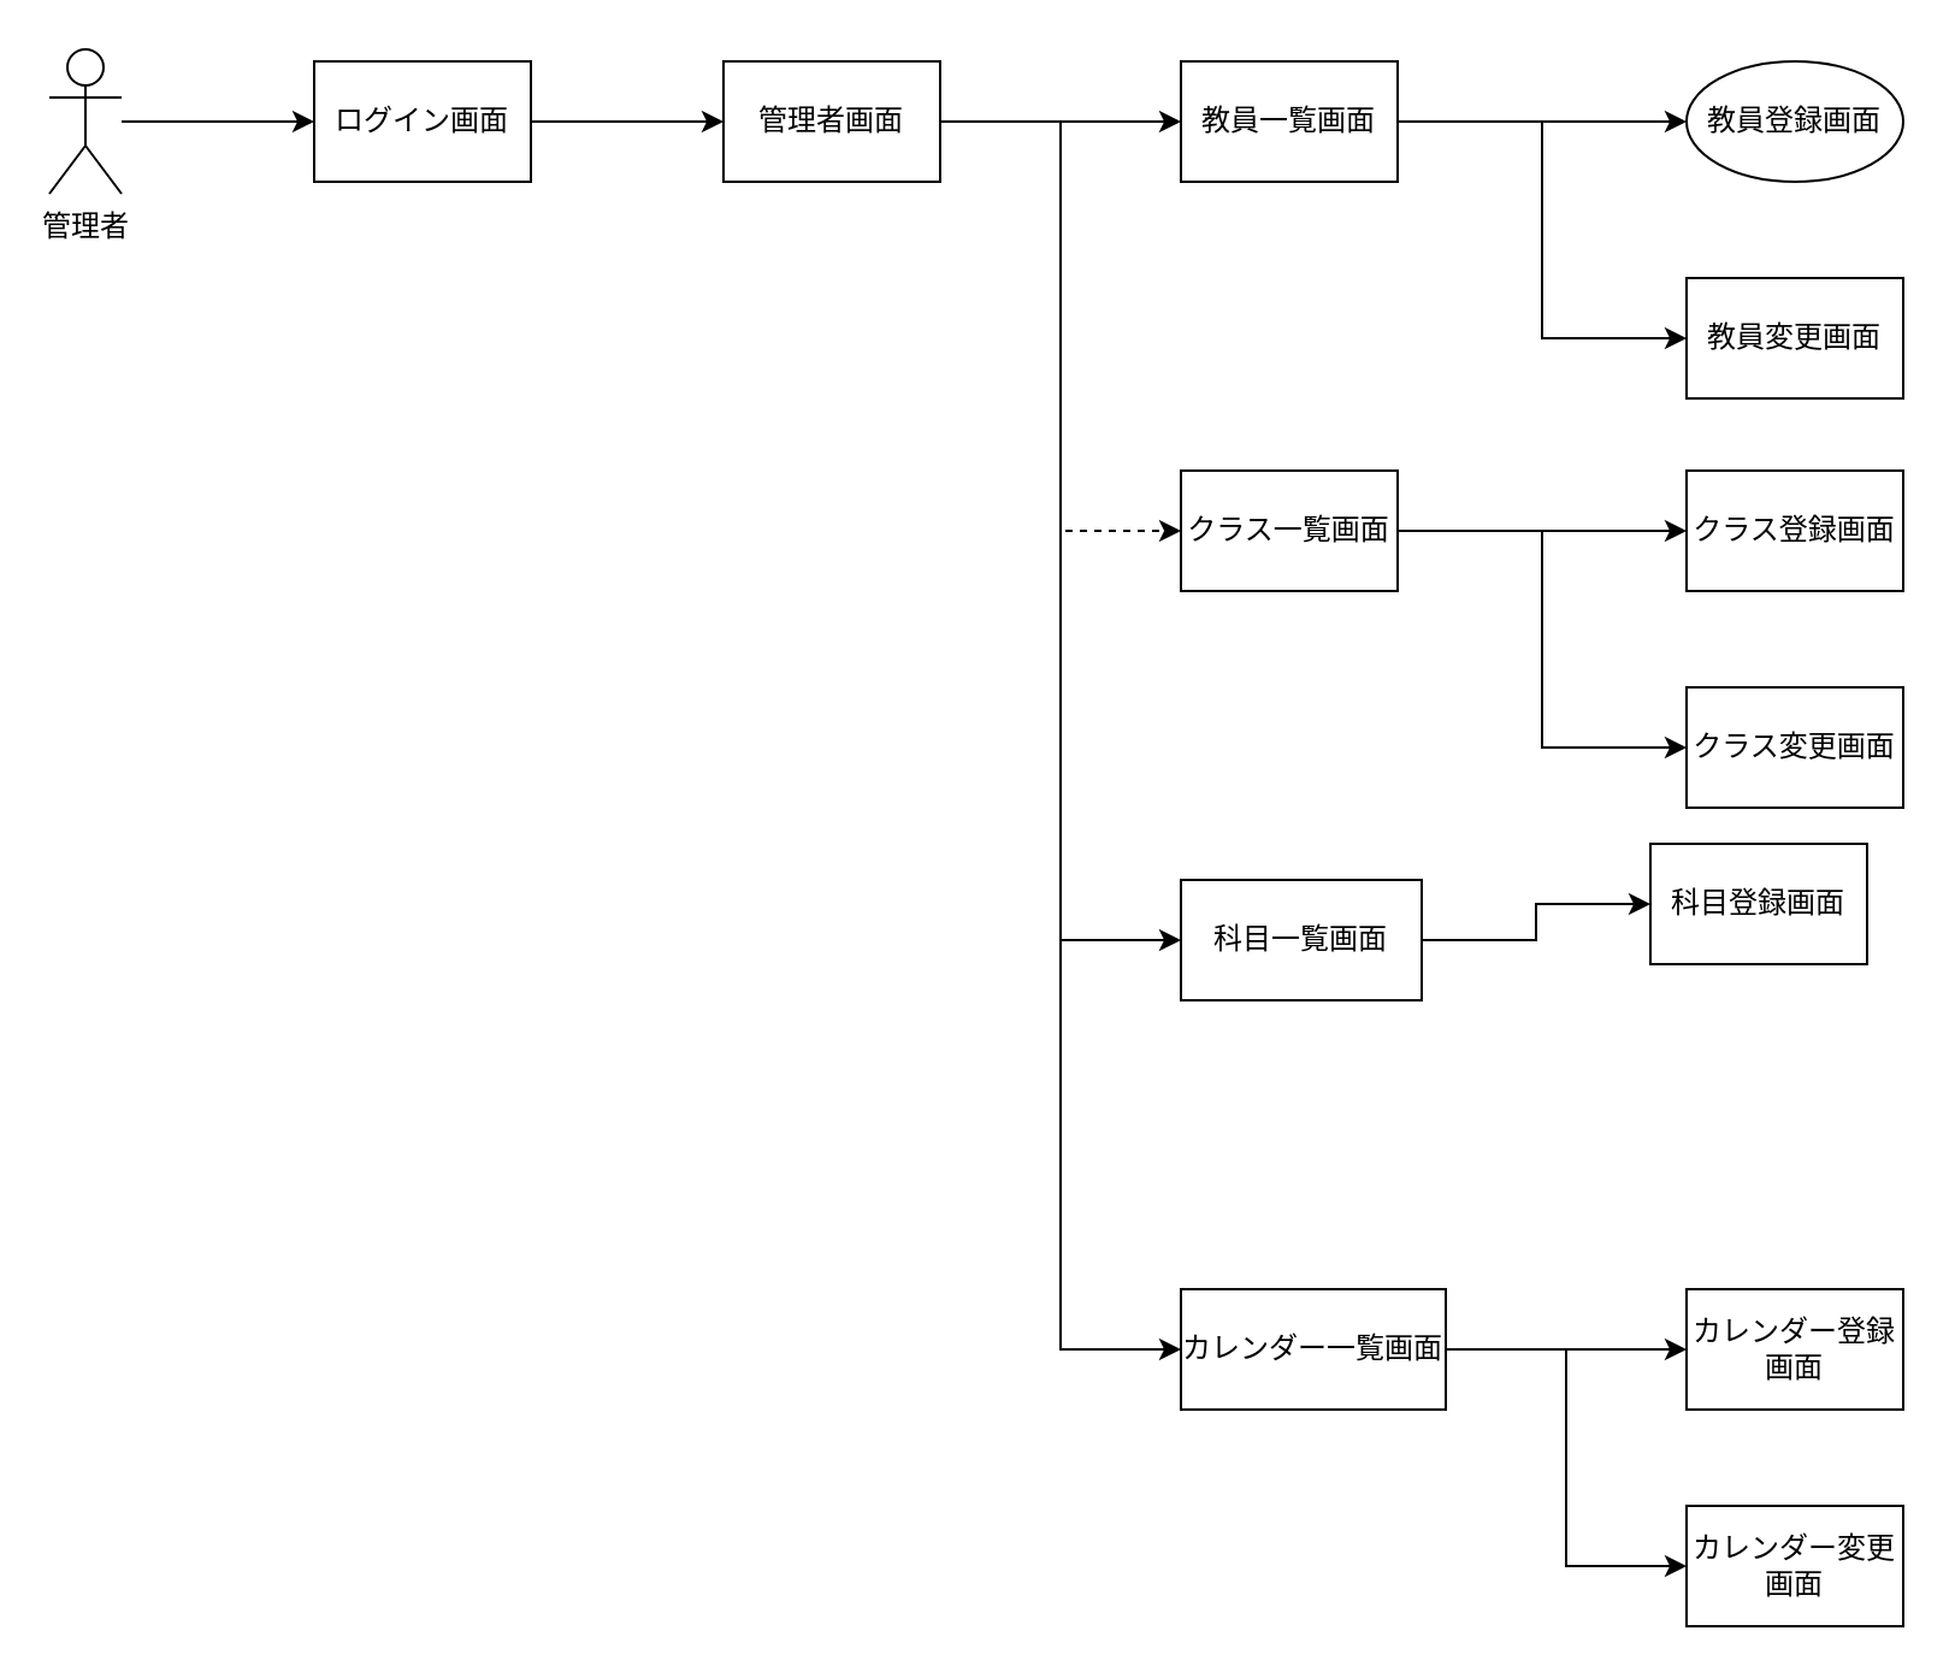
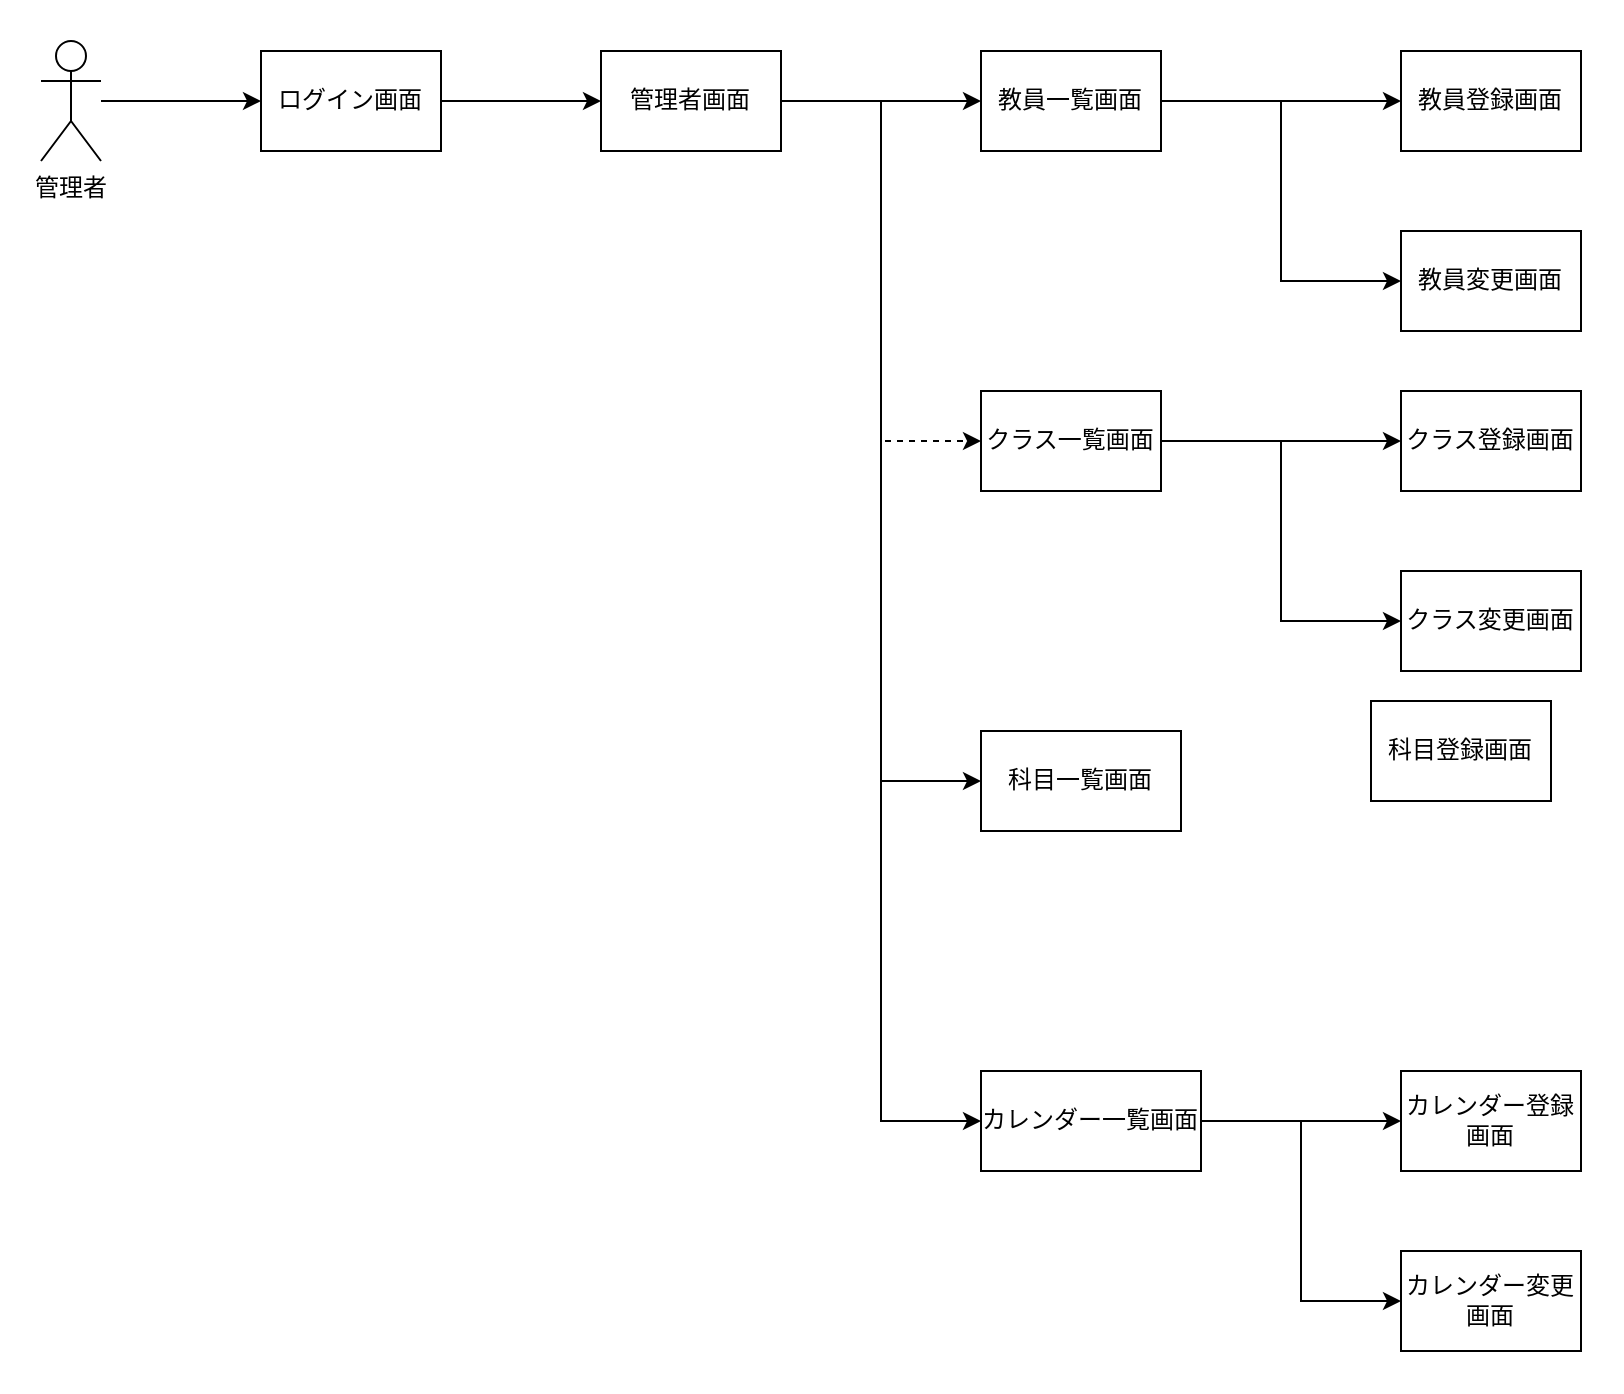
- <mxCell id="22" value="教員登録画面" style="ellipse;whiteSpace=wrap;html=1;" vertex="1" parent="1"><mxGeometry x="700" y="25" width="90" height="50" as="geometry" /></mxCell>
+ <mxCell id="22" value="教員登録画面" style="rounded=0;whiteSpace=wrap;html=1;" vertex="1" parent="1"><mxGeometry x="700" y="25" width="90" height="50" as="geometry" /></mxCell>
- <mxCell id="17" style="edgeStyle=orthogonalEdgeStyle;rounded=0;orthogonalLoop=1;jettySize=auto;html=1;entryX=0;entryY=0.5;entryDx=0;entryDy=0;" edge="1" parent="1" source="18" target="26"><mxGeometry relative="1" as="geometry" /></mxCell>
